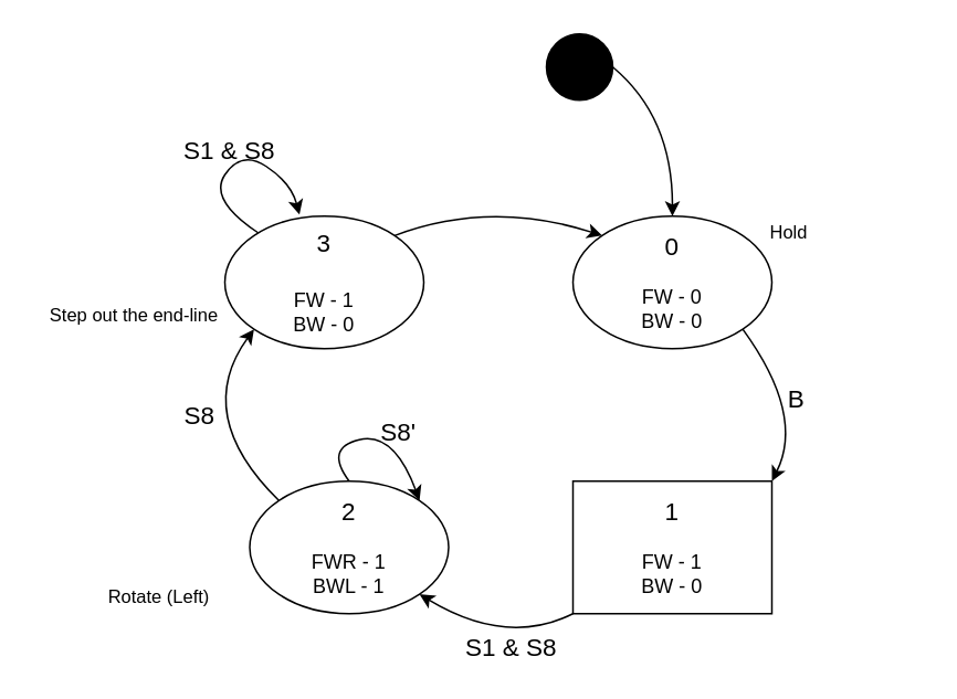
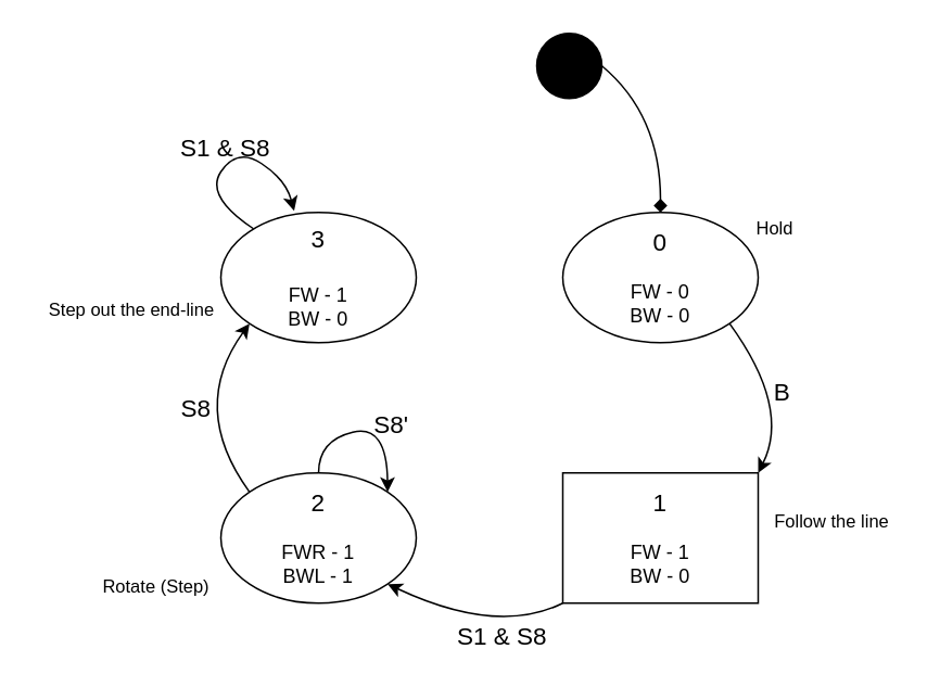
- <mxCell id="8" value="" style="curved=1;endArrow=classic;html=1;entryX=0.5;entryY=0;entryDx=0;entryDy=0;exitX=1;exitY=0.5;exitDx=0;exitDy=0;" parent="1" source="2" target="6" edge="1"><mxGeometry width="50" height="50" relative="1" as="geometry"><mxPoint x="333.996" y="18.284" as="sourcePoint" /><mxPoint x="381.57" y="120" as="targetPoint" /><Array as="points"><mxPoint x="405" y="70" /></Array></mxGeometry></mxCell>
+ <mxCell id="8" value="" style="curved=1;endArrow=diamond;html=1;entryX=0.5;entryY=0;entryDx=0;entryDy=0;exitX=1;exitY=0.5;exitDx=0;exitDy=0;" parent="1" source="2" target="6" edge="1"><mxGeometry width="50" height="50" relative="1" as="geometry"><mxPoint x="333.996" y="18.284" as="sourcePoint" /><mxPoint x="381.57" y="120" as="targetPoint" /><Array as="points"><mxPoint x="405" y="70" /></Array></mxGeometry></mxCell>
- <mxCell id="11" value="" style="curved=1;endArrow=classic;html=1;entryX=0;entryY=0;entryDx=0;entryDy=0;exitX=1;exitY=0;exitDx=0;exitDy=0;" parent="1" source="5" target="6" edge="1"><mxGeometry width="50" height="50" relative="1" as="geometry"><mxPoint x="233.784" y="149.996" as="sourcePoint" /><mxPoint x="223.784" y="46.564" as="targetPoint" /><Array as="points"><mxPoint x="295" y="120" /></Array></mxGeometry></mxCell>
+ <mxCell id="13" value="Follow the line" style="text;html=1;align=center;verticalAlign=middle;resizable=0;points=[];autosize=1;fontSize=11;" parent="1" vertex="1"><mxGeometry x="465" y="310" width="90" height="20" as="geometry" /></mxCell>
- <mxCell id="4" value="&lt;font&gt;&lt;span style=&quot;font-size: 15px&quot;&gt;2&lt;br&gt;&lt;/span&gt;&lt;br&gt;FWR&amp;nbsp;- 1&lt;br&gt;BWL - 1&lt;br&gt;&lt;/font&gt;" style="ellipse;whiteSpace=wrap;html=1;" parent="1" vertex="1"><mxGeometry x="150" y="290" width="120" height="80" as="geometry" /></mxCell>
+ <mxCell id="4" value="&lt;font&gt;&lt;span style=&quot;font-size: 15px&quot;&gt;2&lt;br&gt;&lt;/span&gt;&lt;br&gt;FWR&amp;nbsp;- 1&lt;br&gt;BWL - 1&lt;br&gt;&lt;/font&gt;" style="ellipse;whiteSpace=wrap;html=1;" parent="1" vertex="1"><mxGeometry x="135" y="290" width="120" height="80" as="geometry" /></mxCell>
- <mxCell id="14" value="Rotate (Left)" style="text;html=1;align=center;verticalAlign=middle;resizable=0;points=[];autosize=1;fontSize=11;" parent="1" vertex="1"><mxGeometry x="55" y="350" width="80" height="20" as="geometry" /></mxCell>
+ <mxCell id="14" value="Rotate (Step)" style="text;html=1;align=center;verticalAlign=middle;resizable=0;points=[];autosize=1;fontSize=11;" parent="1" vertex="1"><mxGeometry x="55" y="350" width="80" height="20" as="geometry" /></mxCell>
